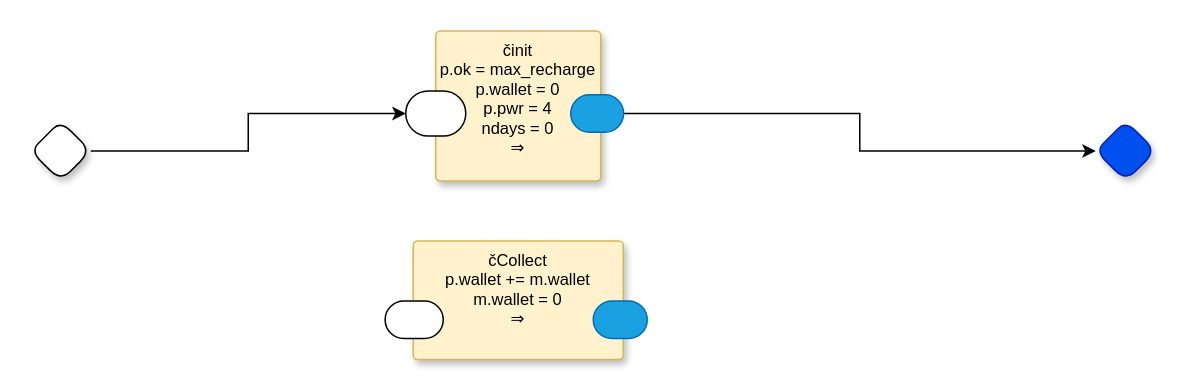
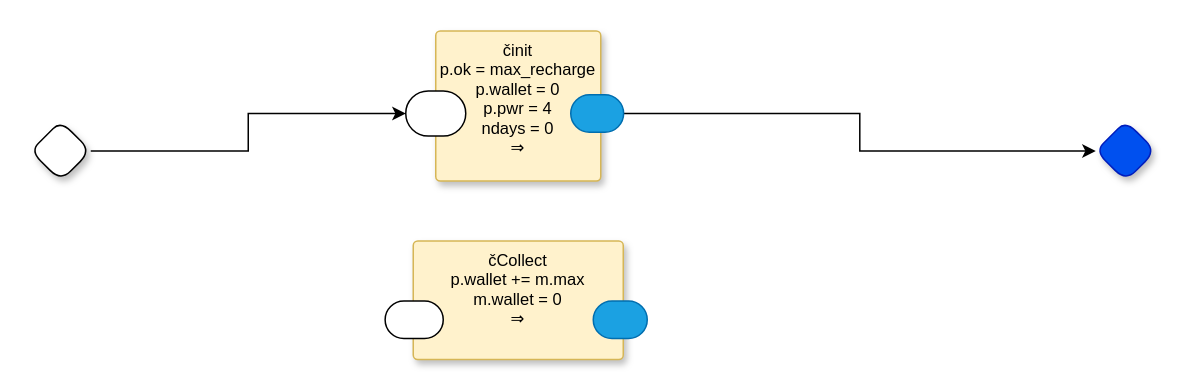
- <mxCell id="9" value="čCollect&#10;p.wallet += m.wallet&#10;m.wallet = 0&#10;⇒" style="rounded=1;sketch=0;container=1;recursiveResize=0;verticalAlign=top;arcSize=6;fontStyle=0;autosize=0;points=[];absoluteArcSize=1;shadow=1;strokeColor=#d6b656;fillColor=#fff2cc;fontFamily=Helvetica;fontSize=11;" vertex="1" parent="1"><mxGeometry x="275" y="160" width="140" height="79" as="geometry"><mxRectangle x="-98" y="-1230" width="99" height="26" as="alternateBounds" /></mxGeometry></mxCell>
+ <mxCell id="9" value="čCollect&#10;p.wallet += m.max&#10;m.wallet = 0&#10;⇒" style="rounded=1;sketch=0;container=1;recursiveResize=0;verticalAlign=top;arcSize=6;fontStyle=0;autosize=0;points=[];absoluteArcSize=1;shadow=1;strokeColor=#d6b656;fillColor=#fff2cc;fontFamily=Helvetica;fontSize=11;" vertex="1" parent="1"><mxGeometry x="275" y="160" width="140" height="79" as="geometry"><mxRectangle x="-98" y="-1230" width="99" height="26" as="alternateBounds" /></mxGeometry></mxCell>
